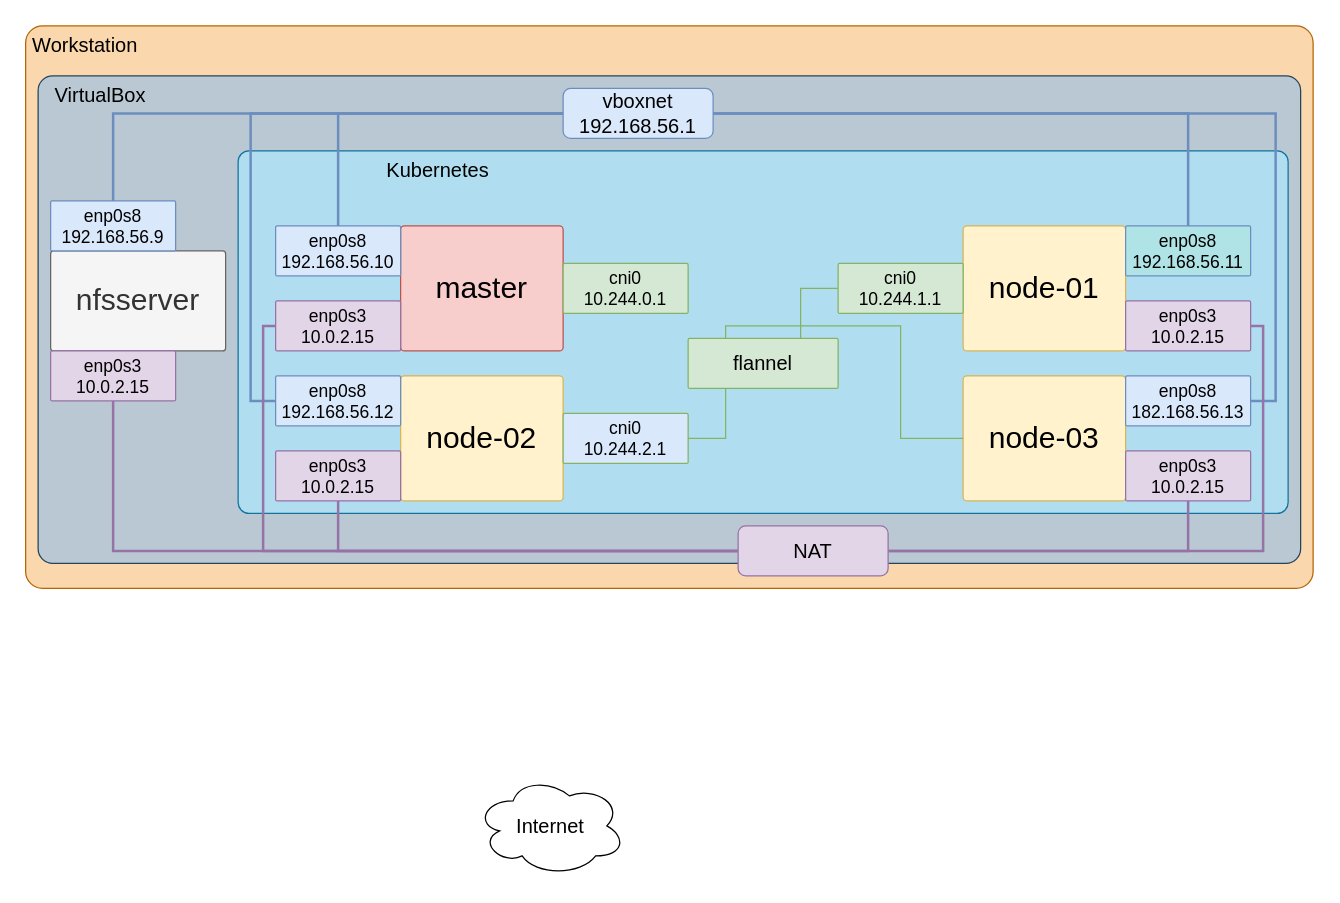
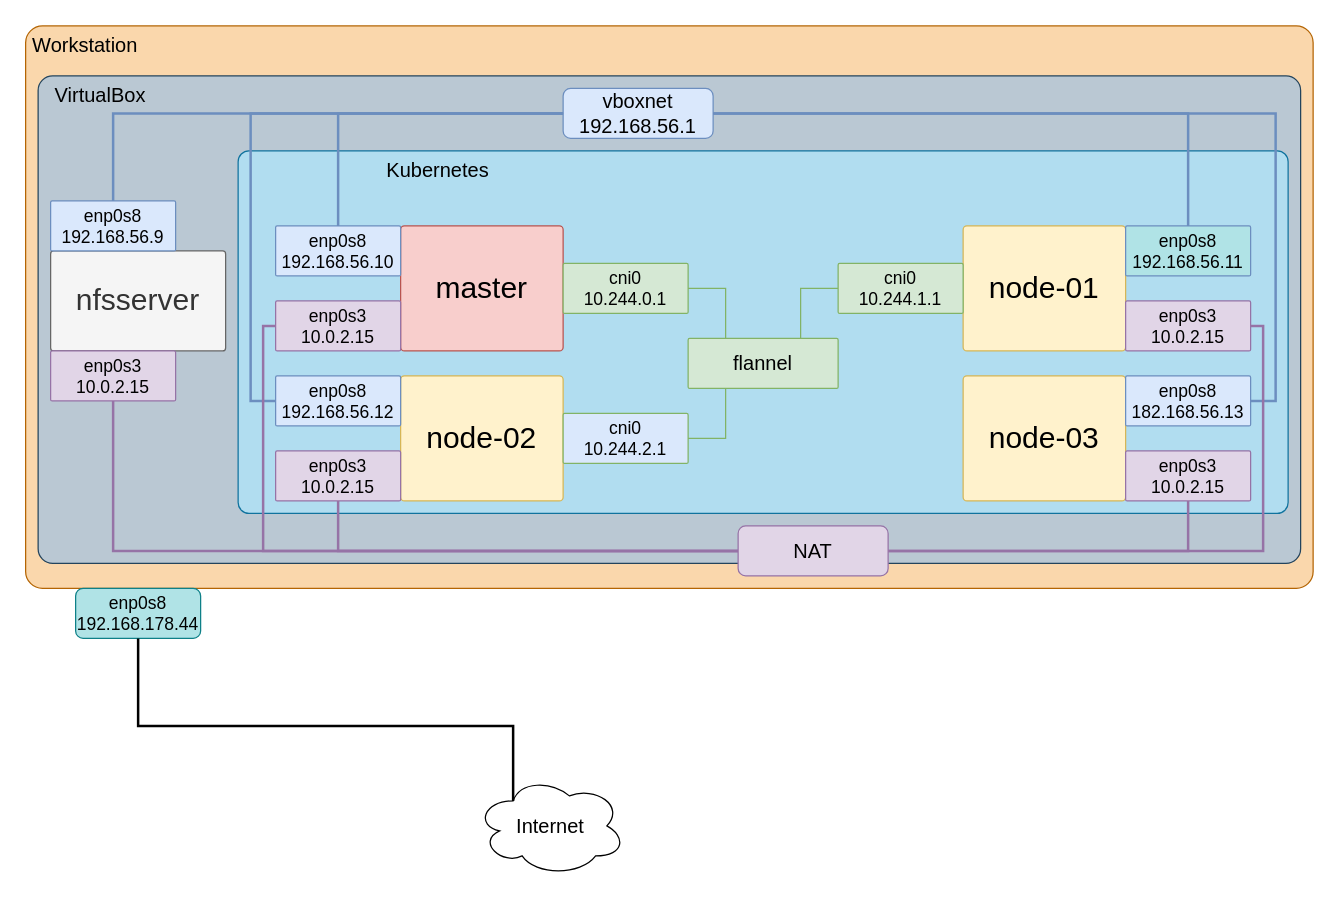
- <mxCell id="31" value="" style="endArrow=none;html=1;rounded=0;fontSize=16;exitX=0.25;exitY=0;exitDx=0;exitDy=0;fillColor=#d5e8d4;strokeColor=#82b366;edgeStyle=orthogonalEdgeStyle;" parent="1" source="26" target="20" edge="1"><mxGeometry width="50" height="50" relative="1" as="geometry"><mxPoint x="470" y="470" as="sourcePoint" /><mxPoint x="370.6" y="332" as="targetPoint" /></mxGeometry></mxCell>
+ <mxCell id="31" value="" style="endArrow=none;html=1;rounded=0;fontSize=16;entryX=1;entryY=0.5;entryDx=0;entryDy=0;exitX=0.25;exitY=0;exitDx=0;exitDy=0;fillColor=#d5e8d4;strokeColor=#82b366;edgeStyle=orthogonalEdgeStyle;" parent="1" source="26" target="13" edge="1"><mxGeometry width="50" height="50" relative="1" as="geometry"><mxPoint x="470" y="470" as="sourcePoint" /><mxPoint x="370.6" y="332" as="targetPoint" /></mxGeometry></mxCell>
+ <mxCell id="37" value="enp0s8&lt;br style=&quot;font-size: 14px;&quot;&gt;192.168.178.44" style="rounded=1;whiteSpace=wrap;html=1;fillColor=#b0e3e6;strokeColor=#0e8088;fontSize=14;" parent="1" vertex="1"><mxGeometry x="60" y="470" width="100" height="40" as="geometry" /></mxCell>
+ <mxCell id="44" value="" style="endArrow=none;html=1;rounded=0;fontSize=16;exitX=0.5;exitY=1;exitDx=0;exitDy=0;edgeStyle=orthogonalEdgeStyle;entryX=0.25;entryY=0.25;entryDx=0;entryDy=0;entryPerimeter=0;strokeWidth=2;" edge="1" parent="1" source="37" target="34"><mxGeometry width="50" height="50" relative="1" as="geometry"><mxPoint x="660" y="490" as="sourcePoint" /><mxPoint x="495.6" y="650" as="targetPoint" /><Array as="points"><mxPoint x="110" y="580" /><mxPoint x="410" y="580" /></Array></mxGeometry></mxCell>
